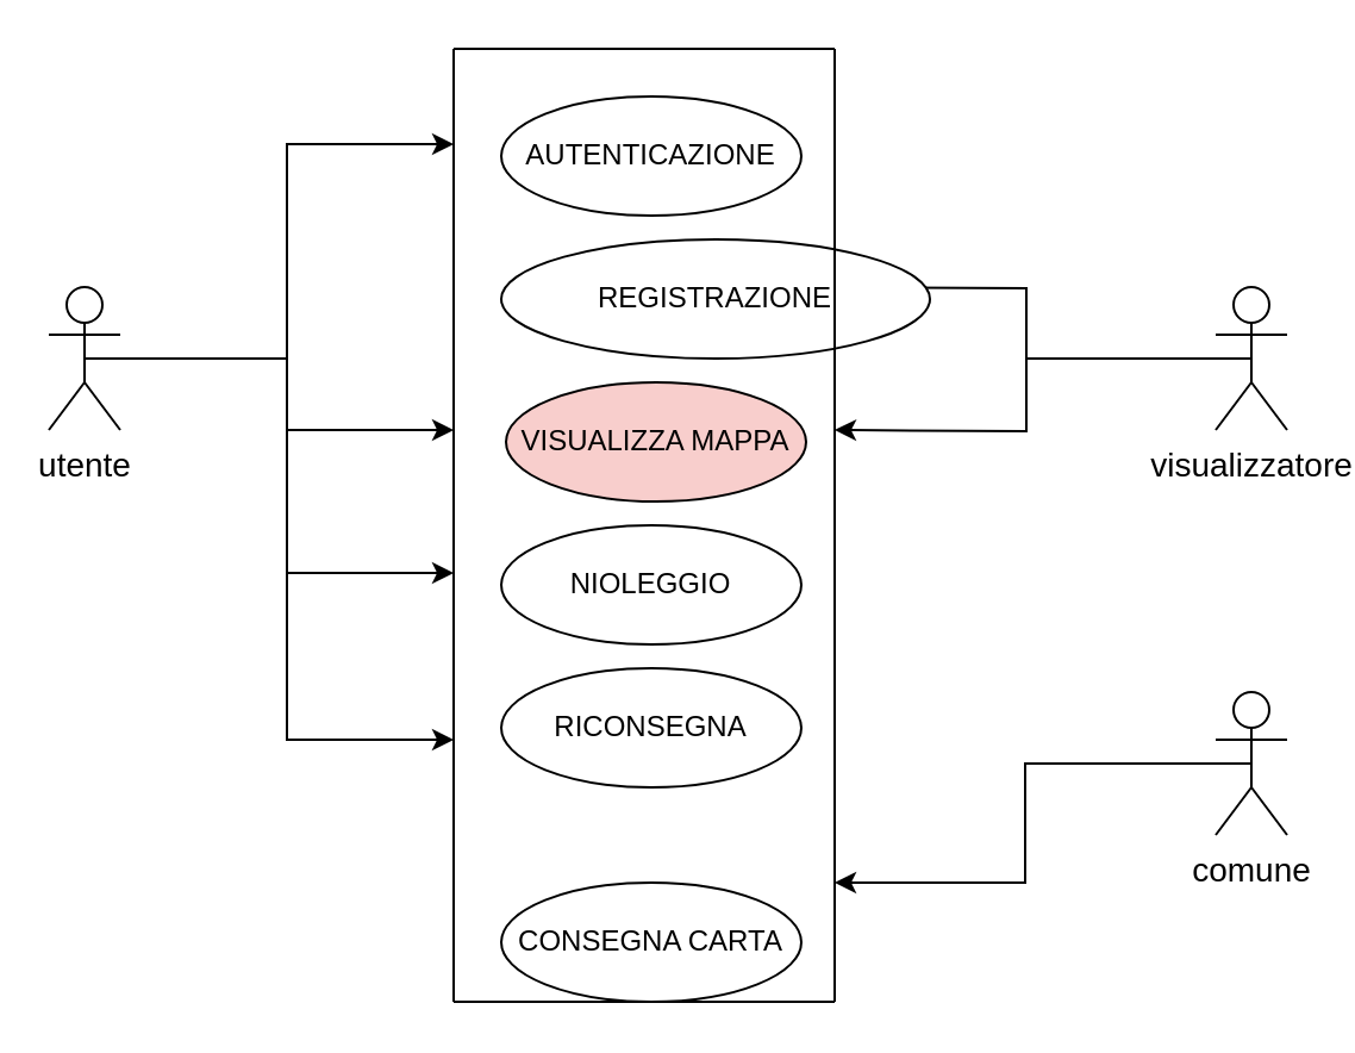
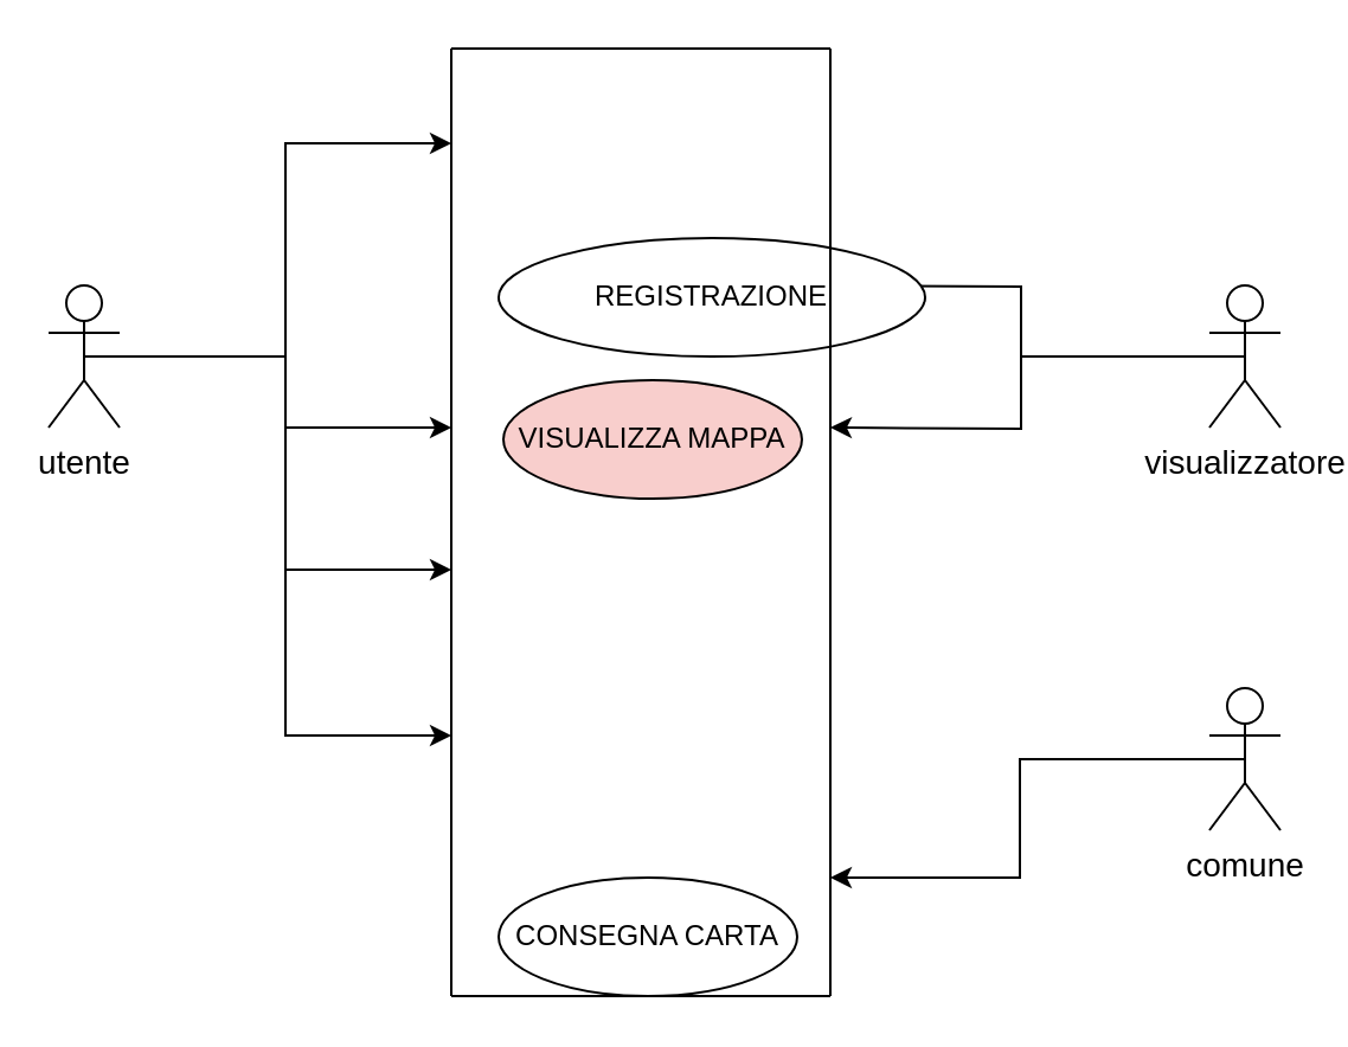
- <mxCell id="6" value="AUTENTICAZIONE" style="ellipse;whiteSpace=wrap;html=1;" vertex="1" parent="1"><mxGeometry x="210" y="40" width="126" height="50" as="geometry" /></mxCell>
- <mxCell id="9" value="NIOLEGGIO" style="ellipse;whiteSpace=wrap;html=1;" vertex="1" parent="1"><mxGeometry x="210" y="220" width="126" height="50" as="geometry" /></mxCell>
- <mxCell id="10" value="RICONSEGNA" style="ellipse;whiteSpace=wrap;html=1;" vertex="1" parent="1"><mxGeometry x="210" y="280" width="126" height="50" as="geometry" /></mxCell>
